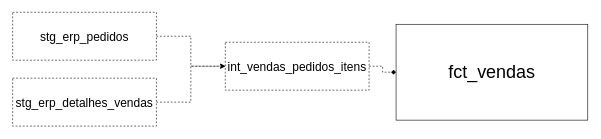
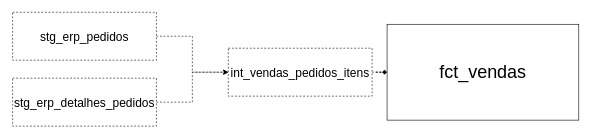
- <mxCell id="4" value="&lt;font style=&quot;font-size: 20px;&quot;&gt;int_vendas_pedidos_itens&lt;/font&gt;" style="rounded=0;whiteSpace=wrap;html=1;dashed=1;" vertex="1" parent="1"><mxGeometry x="375" y="70" width="240" height="80" as="geometry" /></mxCell>
+ <mxCell id="4" value="&lt;font style=&quot;font-size: 20px;&quot;&gt;int_vendas_pedidos_itens&lt;/font&gt;" style="rounded=0;whiteSpace=wrap;html=1;dashed=1;" vertex="1" parent="1"><mxGeometry x="380" y="80" width="240" height="80" as="geometry" /></mxCell>
- <mxCell id="2" value="&lt;font style=&quot;font-size: 30px;&quot;&gt;fct_vendas&lt;/font&gt;" style="rounded=0;whiteSpace=wrap;html=1;" vertex="1" parent="1"><mxGeometry x="660" y="40" width="320" height="160" as="geometry" /></mxCell>
+ <mxCell id="2" value="&lt;font style=&quot;font-size: 30px;&quot;&gt;fct_vendas&lt;/font&gt;" style="rounded=0;whiteSpace=wrap;html=1;" vertex="1" parent="1"><mxGeometry x="645" y="40" width="320" height="160" as="geometry" /></mxCell>
- <mxCell id="8" value="&lt;font style=&quot;font-size: 20px;&quot;&gt;stg_erp_detalhes_vendas&lt;/font&gt;" style="rounded=0;whiteSpace=wrap;html=1;dashed=1;" vertex="1" parent="1"><mxGeometry y="130" width="240" height="80" as="geometry" x="20" /></mxCell>
+ <mxCell id="8" value="&lt;font style=&quot;font-size: 20px;&quot;&gt;stg_erp_detalhes_pedidos&lt;/font&gt;" style="rounded=0;whiteSpace=wrap;html=1;dashed=1;" vertex="1" parent="1"><mxGeometry y="130" width="240" height="80" as="geometry" x="20" /></mxCell>
